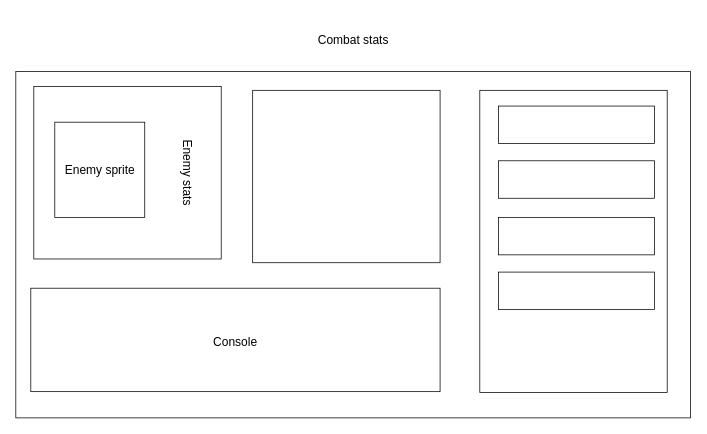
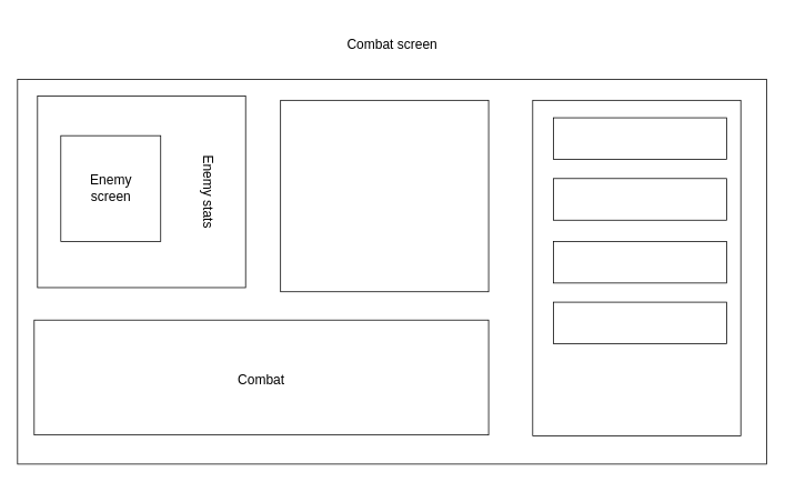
- <mxCell id="2" value="Combat stats" style="text;strokeColor=none;fillColor=none;html=1;align=center;verticalAlign=middle;whiteSpace=wrap;rounded=0;fontSize=16;" vertex="1" parent="1"><mxGeometry x="388.75" y="20" width="162.5" height="66" as="geometry" /></mxCell>
+ <mxCell id="2" value="Combat screen" style="text;strokeColor=none;fillColor=none;html=1;align=center;verticalAlign=middle;whiteSpace=wrap;rounded=0;fontSize=16;" vertex="1" parent="1"><mxGeometry x="388.75" y="20" width="162.5" height="66" as="geometry" /></mxCell>
- <mxCell id="6" value="Enemy sprite" style="text;strokeColor=none;fillColor=none;html=1;align=center;verticalAlign=middle;whiteSpace=wrap;rounded=0;fontSize=16;" vertex="1" parent="1"><mxGeometry x="82.5" y="201" width="99" height="50" as="geometry" /></mxCell>
+ <mxCell id="6" value="Enemy screen" style="text;strokeColor=none;fillColor=none;html=1;align=center;verticalAlign=middle;whiteSpace=wrap;rounded=0;fontSize=16;" vertex="1" parent="1"><mxGeometry x="82.5" y="201" width="99" height="50" as="geometry" /></mxCell>
- <mxCell id="9" value="Console" style="text;strokeColor=none;fillColor=none;html=1;align=center;verticalAlign=middle;whiteSpace=wrap;rounded=0;fontSize=16;" vertex="1" parent="1"><mxGeometry x="283" y="440" width="60" height="30" as="geometry" /></mxCell>
+ <mxCell id="9" value="Combat" style="text;strokeColor=none;fillColor=none;html=1;align=center;verticalAlign=middle;whiteSpace=wrap;rounded=0;fontSize=16;" vertex="1" parent="1"><mxGeometry x="283" y="440" width="60" height="30" as="geometry" /></mxCell>
